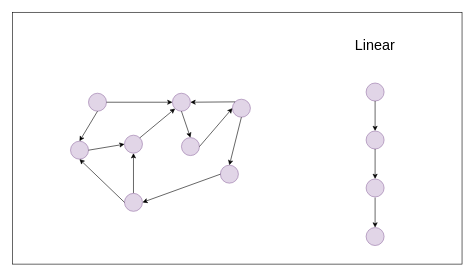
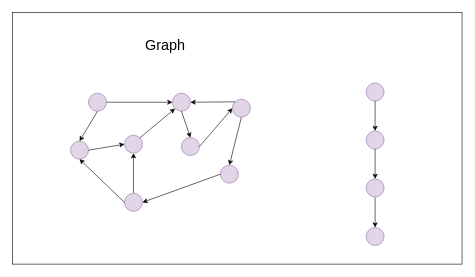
+ <mxCell id="29" value="&lt;font style=&quot;font-size: 24px;&quot;&gt;Graph&lt;/font&gt;" style="text;html=1;strokeColor=none;fillColor=none;align=center;verticalAlign=middle;whiteSpace=wrap;rounded=0;" vertex="1" parent="1"><mxGeometry x="225" y="50" width="100" height="50" as="geometry" /></mxCell>
- <mxCell id="30" value="&lt;font style=&quot;font-size: 24px;&quot;&gt;Linear&lt;/font&gt;" style="text;html=1;strokeColor=none;fillColor=none;align=center;verticalAlign=middle;whiteSpace=wrap;rounded=0;" vertex="1" parent="1"><mxGeometry x="575" y="50" width="100" height="50" as="geometry" /></mxCell>
